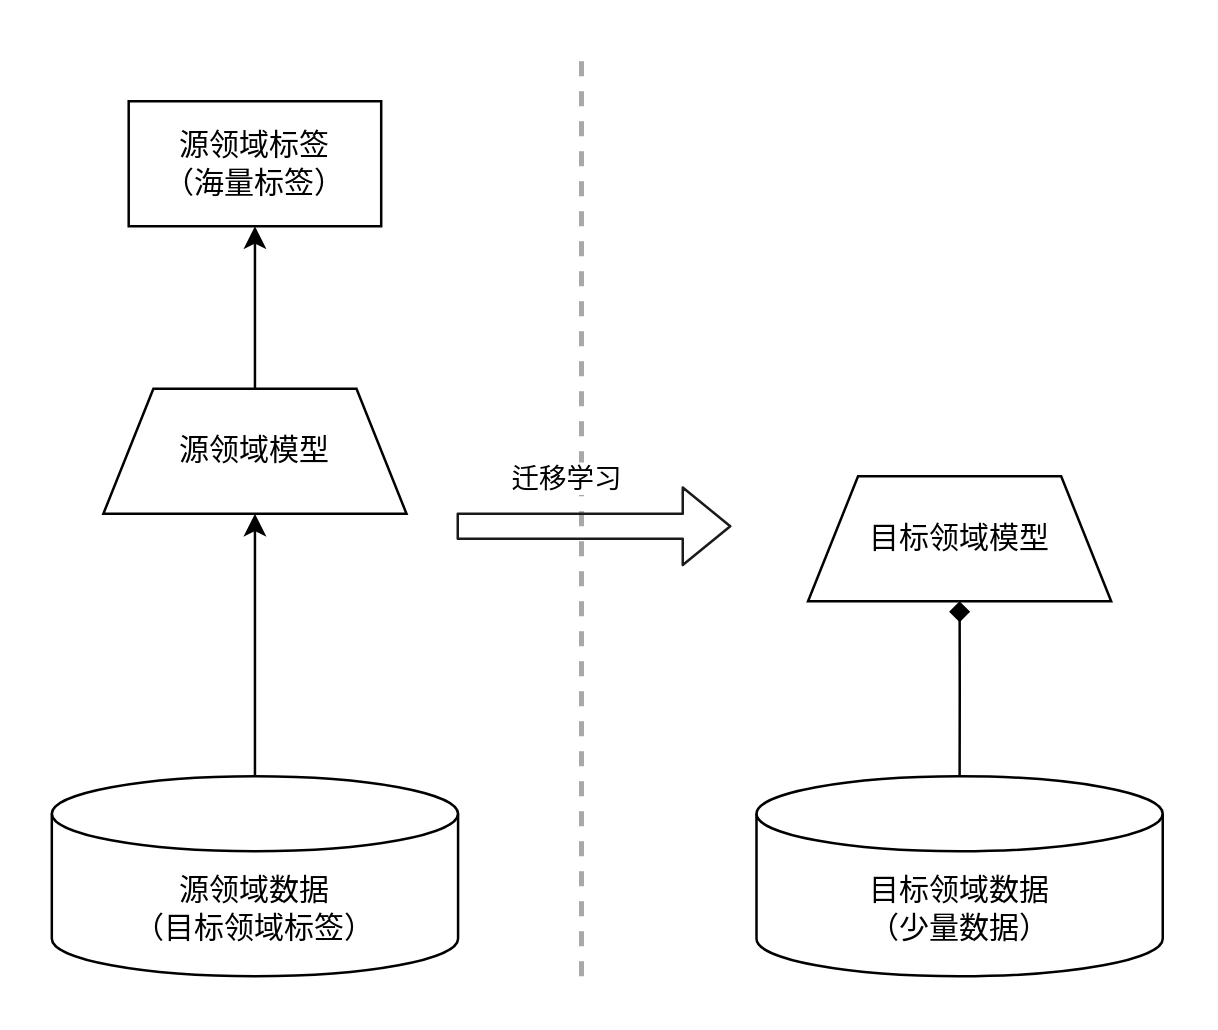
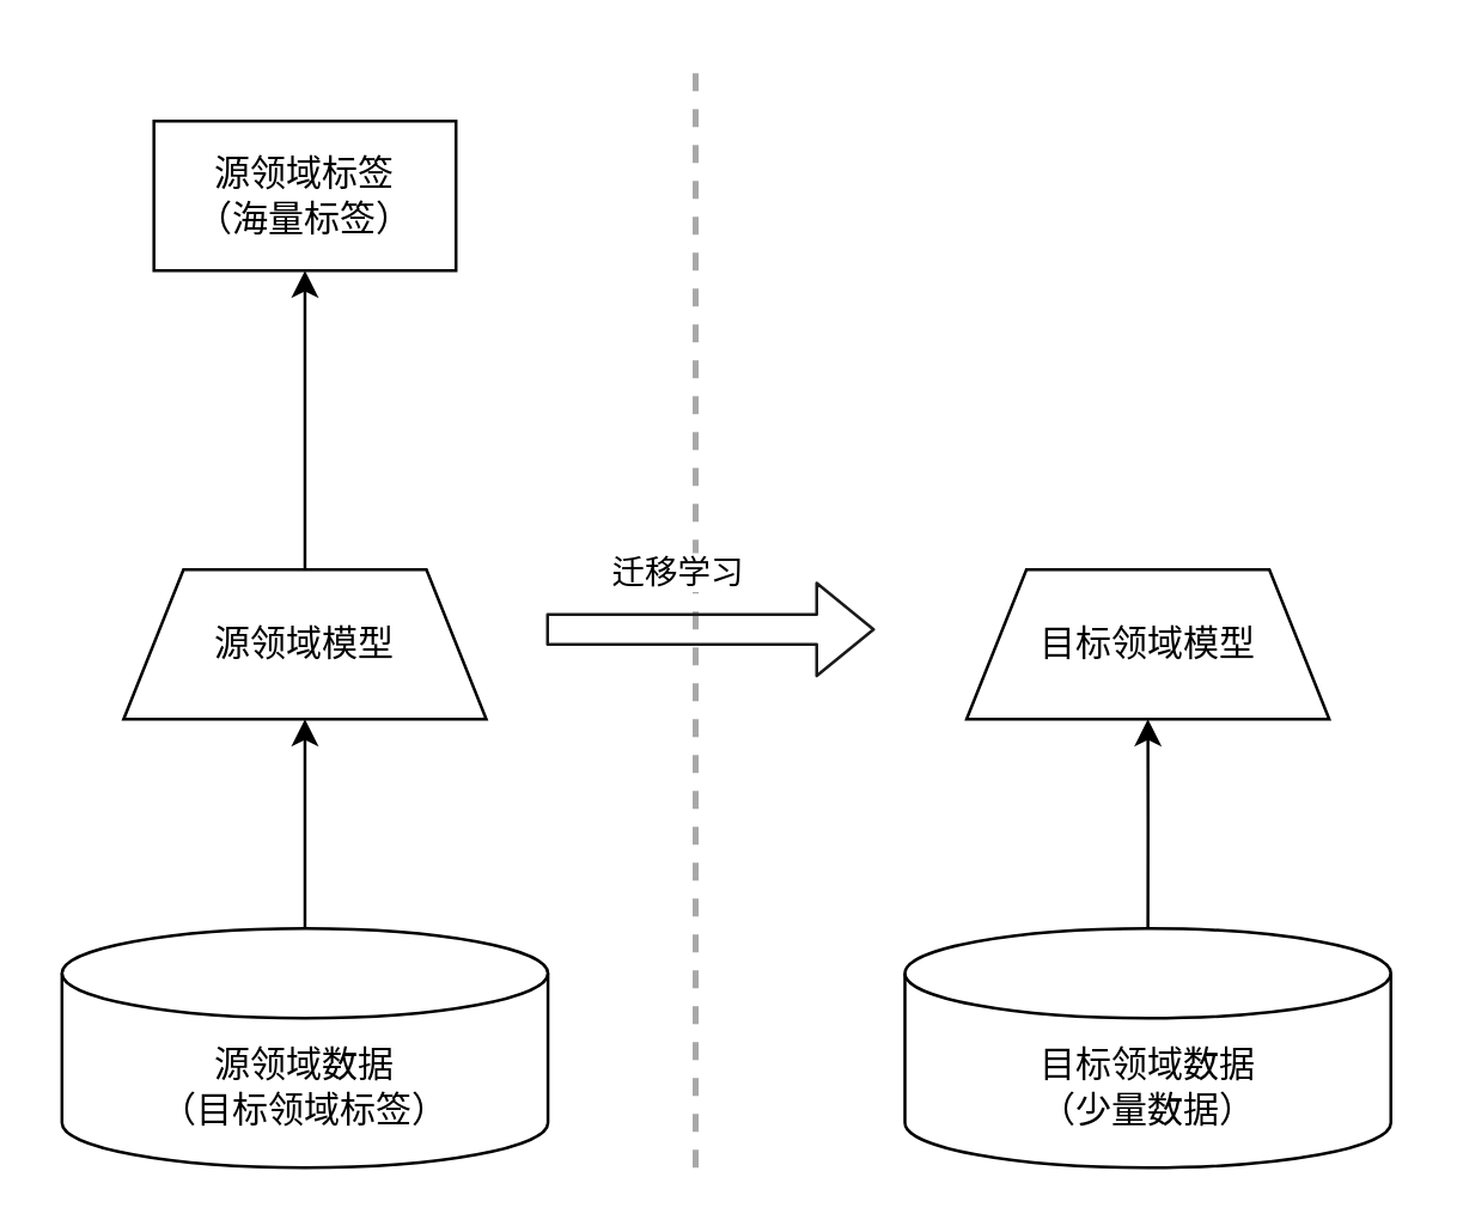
- <mxCell id="5" value="源领域模型" style="shape=trapezoid;perimeter=trapezoidPerimeter;whiteSpace=wrap;html=1;fixedSize=1;" parent="1" vertex="1"><mxGeometry x="40.75" y="155" width="121.25" height="50" as="geometry" /></mxCell>
+ <mxCell id="5" value="源领域模型" style="shape=trapezoid;perimeter=trapezoidPerimeter;whiteSpace=wrap;html=1;fixedSize=1;" parent="1" vertex="1"><mxGeometry x="40.75" y="190" width="121.25" height="50" as="geometry" /></mxCell>
- <mxCell id="7" style="edgeStyle=orthogonalEdgeStyle;rounded=0;orthogonalLoop=1;jettySize=auto;html=1;exitX=0.5;exitY=0;exitDx=0;exitDy=0;exitPerimeter=0;entryX=0.5;entryY=1;entryDx=0;entryDy=0;endArrow=diamond;" parent="1" source="8" target="9" edge="1"><mxGeometry relative="1" as="geometry" /></mxCell>
+ <mxCell id="7" style="edgeStyle=orthogonalEdgeStyle;rounded=0;orthogonalLoop=1;jettySize=auto;html=1;exitX=0.5;exitY=0;exitDx=0;exitDy=0;exitPerimeter=0;entryX=0.5;entryY=1;entryDx=0;entryDy=0;" parent="1" source="8" target="9" edge="1"><mxGeometry relative="1" as="geometry" /></mxCell>
